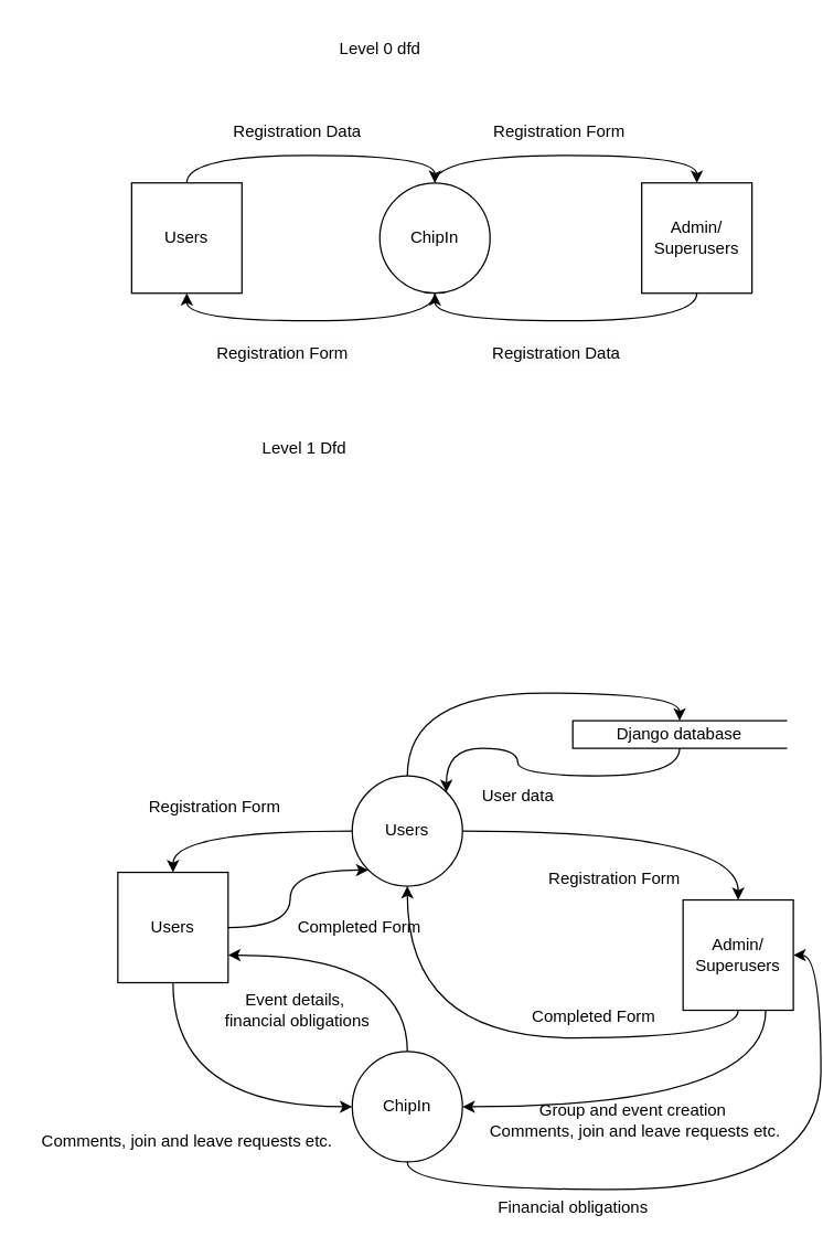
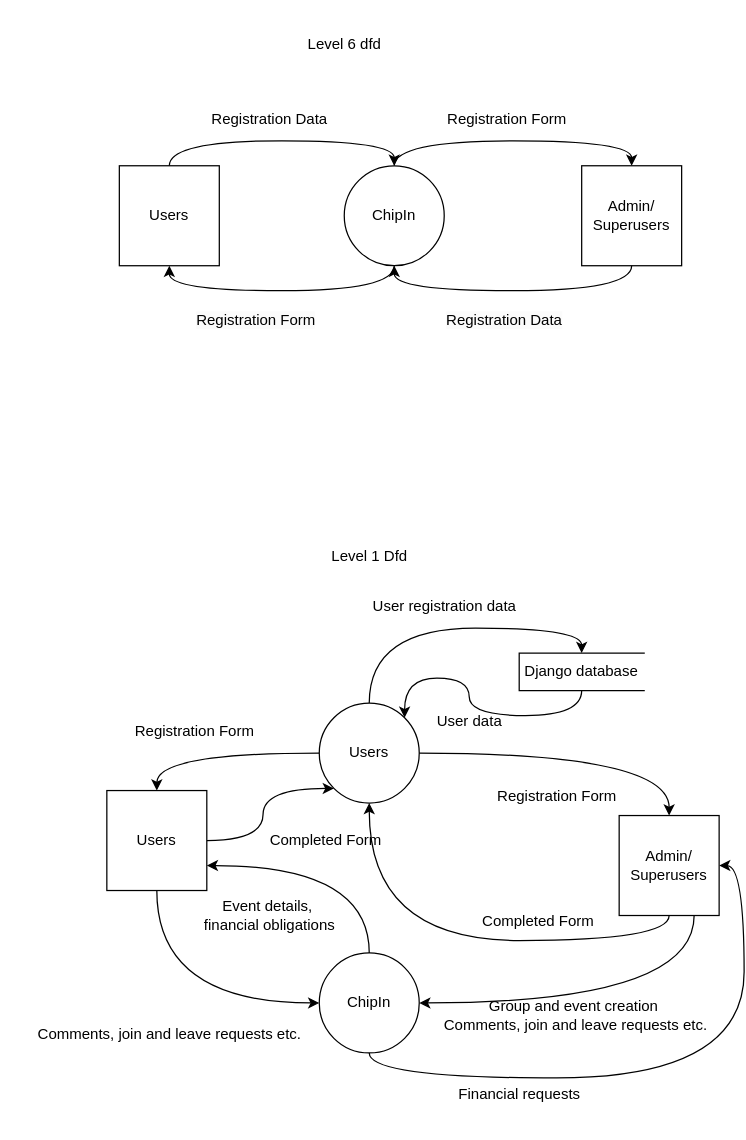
- <mxCell id="39" value="Level 0 dfd" style="text;html=1;align=center;verticalAlign=middle;resizable=0;points=[];autosize=1;strokeColor=none;fillColor=none;" vertex="1" parent="1"><mxGeometry x="235" y="20" width="80" height="30" as="geometry" /></mxCell>
+ <mxCell id="39" value="Level 6 dfd" style="text;html=1;align=center;verticalAlign=middle;resizable=0;points=[];autosize=1;strokeColor=none;fillColor=none;" vertex="1" parent="1"><mxGeometry x="235" y="20" width="80" height="30" as="geometry" /></mxCell>
- <mxCell id="38" value="Level 1 Dfd" style="text;html=1;align=center;verticalAlign=middle;resizable=0;points=[];autosize=1;strokeColor=none;fillColor=none;" vertex="1" parent="1"><mxGeometry x="180" y="310" width="80" height="30" as="geometry" /></mxCell>
+ <mxCell id="38" value="Level 1 Dfd" style="text;html=1;align=center;verticalAlign=middle;resizable=0;points=[];autosize=1;strokeColor=none;fillColor=none;" vertex="1" parent="1"><mxGeometry x="255" y="430" width="80" height="30" as="geometry" /></mxCell>
+ <mxCell id="27" value="User registration data" style="text;html=1;align=center;verticalAlign=middle;resizable=0;points=[];autosize=1;strokeColor=none;fillColor=none;" vertex="1" parent="1"><mxGeometry x="285" y="470" width="140" height="30" as="geometry" /></mxCell>
- <mxCell id="25" value="Django database" style="html=1;dashed=0;whiteSpace=wrap;shape=partialRectangle;right=0;" vertex="1" parent="1"><mxGeometry x="415" y="522" width="155" height="20" as="geometry" /></mxCell>
+ <mxCell id="25" value="Django database" style="html=1;dashed=0;whiteSpace=wrap;shape=partialRectangle;right=0;" vertex="1" parent="1"><mxGeometry x="415" y="522" width="100" height="30" as="geometry" /></mxCell>
- <mxCell id="37" value="Financial obligations" style="text;html=1;align=center;verticalAlign=middle;resizable=0;points=[];autosize=1;strokeColor=none;fillColor=none;" vertex="1" parent="1"><mxGeometry x="350" y="860" width="130" height="30" as="geometry" /></mxCell>
+ <mxCell id="37" value="Financial requests" style="text;html=1;align=center;verticalAlign=middle;resizable=0;points=[];autosize=1;strokeColor=none;fillColor=none;" vertex="1" parent="1"><mxGeometry x="350" y="860" width="130" height="30" as="geometry" /></mxCell>
